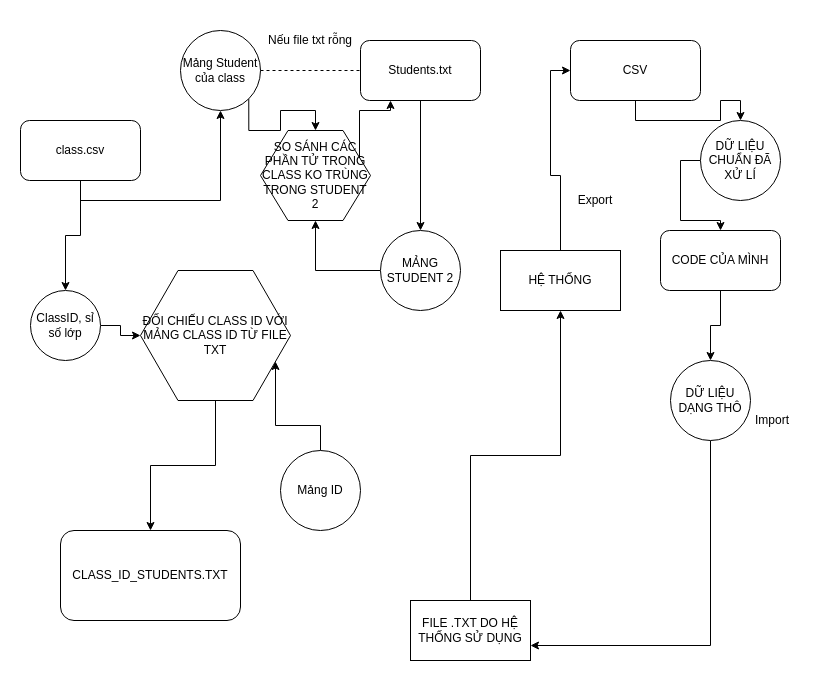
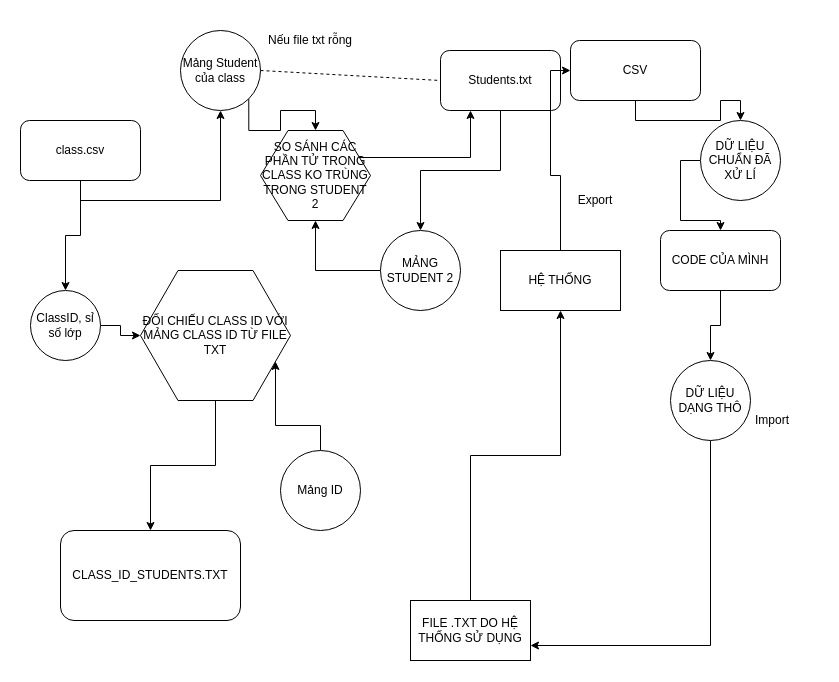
- <mxCell id="6" value="Students.txt" style="rounded=1;whiteSpace=wrap;html=1;" vertex="1" parent="1"><mxGeometry x="360" y="40" width="120" height="60" as="geometry" /></mxCell>
+ <mxCell id="6" value="Students.txt" style="rounded=1;whiteSpace=wrap;html=1;" vertex="1" parent="1"><mxGeometry x="440" y="50" width="120" height="60" as="geometry" /></mxCell>
